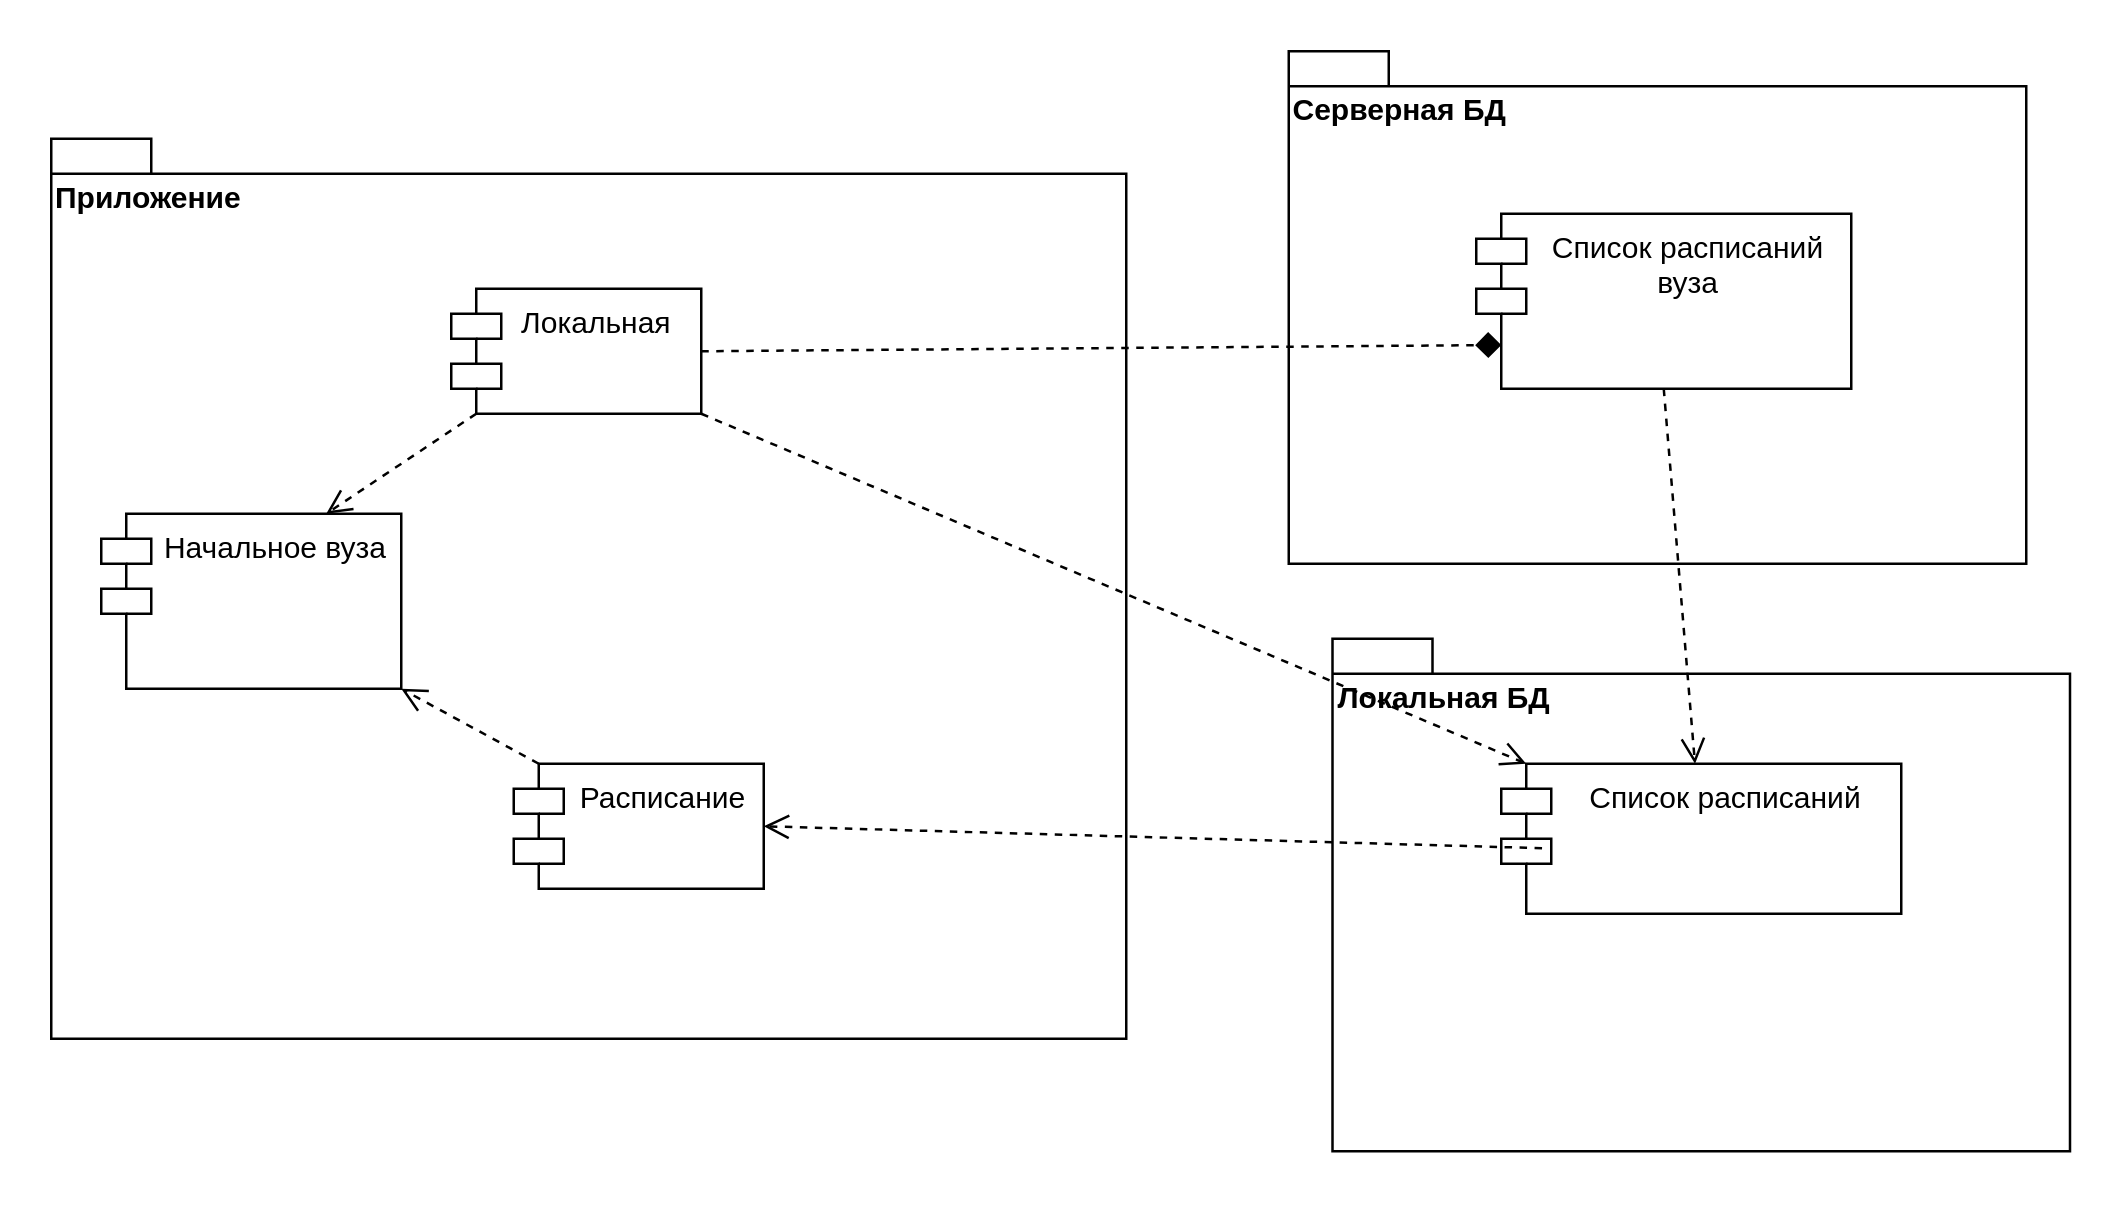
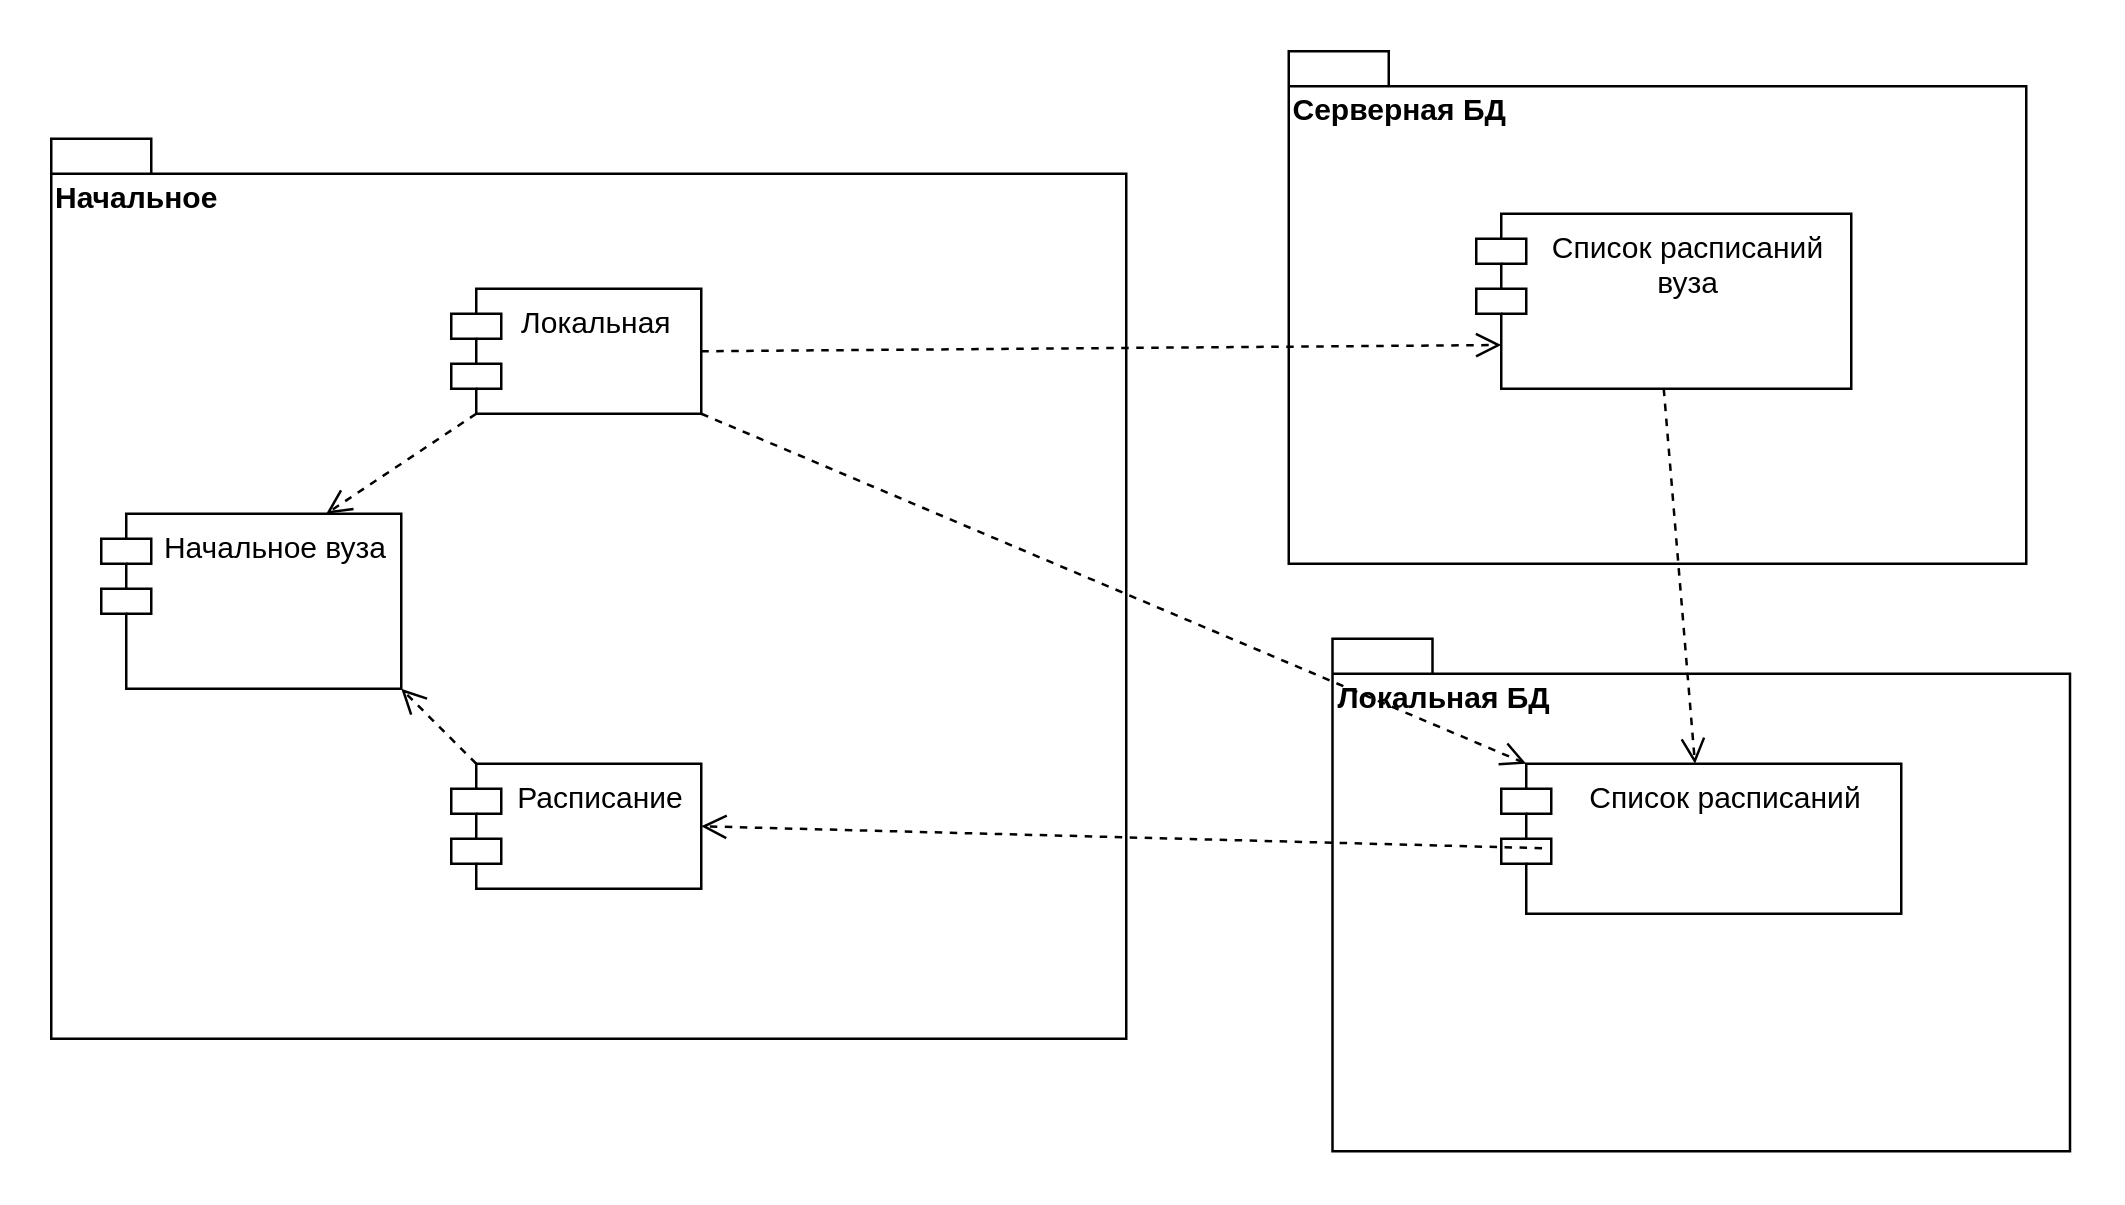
- <mxCell id="5" value="Приложение" style="shape=folder;fontStyle=1;spacingTop=10;tabWidth=40;tabHeight=14;tabPosition=left;html=1;labelPosition=center;verticalLabelPosition=middle;align=left;verticalAlign=top;" vertex="1" parent="1"><mxGeometry x="20" y="55" width="430" height="360" as="geometry" /></mxCell>
+ <mxCell id="5" value="Начальное" style="shape=folder;fontStyle=1;spacingTop=10;tabWidth=40;tabHeight=14;tabPosition=left;html=1;labelPosition=center;verticalLabelPosition=middle;align=left;verticalAlign=top;" vertex="1" parent="1"><mxGeometry x="20" y="55" width="430" height="360" as="geometry" /></mxCell>
- <mxCell id="14" value="" style="html=1;verticalAlign=bottom;endArrow=diamond;dashed=1;endSize=8;exitX=1;exitY=0.5;exitDx=0;exitDy=0;entryX=0;entryY=0.75;entryDx=10;entryDy=0;entryPerimeter=0;" edge="1" parent="1" source="6" target="9"><mxGeometry relative="1" as="geometry"><mxPoint x="230" y="205" as="sourcePoint" /><mxPoint x="170" y="245" as="targetPoint" /></mxGeometry></mxCell>
+ <mxCell id="14" value="" style="html=1;verticalAlign=bottom;endArrow=open;dashed=1;endSize=8;exitX=1;exitY=0.5;exitDx=0;exitDy=0;entryX=0;entryY=0.75;entryDx=10;entryDy=0;entryPerimeter=0;" edge="1" parent="1" source="6" target="9"><mxGeometry relative="1" as="geometry"><mxPoint x="230" y="205" as="sourcePoint" /><mxPoint x="170" y="245" as="targetPoint" /></mxGeometry></mxCell>
- <mxCell id="8" value="Расписание" style="shape=module;align=left;spacingLeft=20;align=center;verticalAlign=top;" vertex="1" parent="1"><mxGeometry x="205" y="305" width="100" height="50" as="geometry" /></mxCell>
+ <mxCell id="8" value="Расписание" style="shape=module;align=left;spacingLeft=20;align=center;verticalAlign=top;" vertex="1" parent="1"><mxGeometry x="180" y="305" width="100" height="50" as="geometry" /></mxCell>
